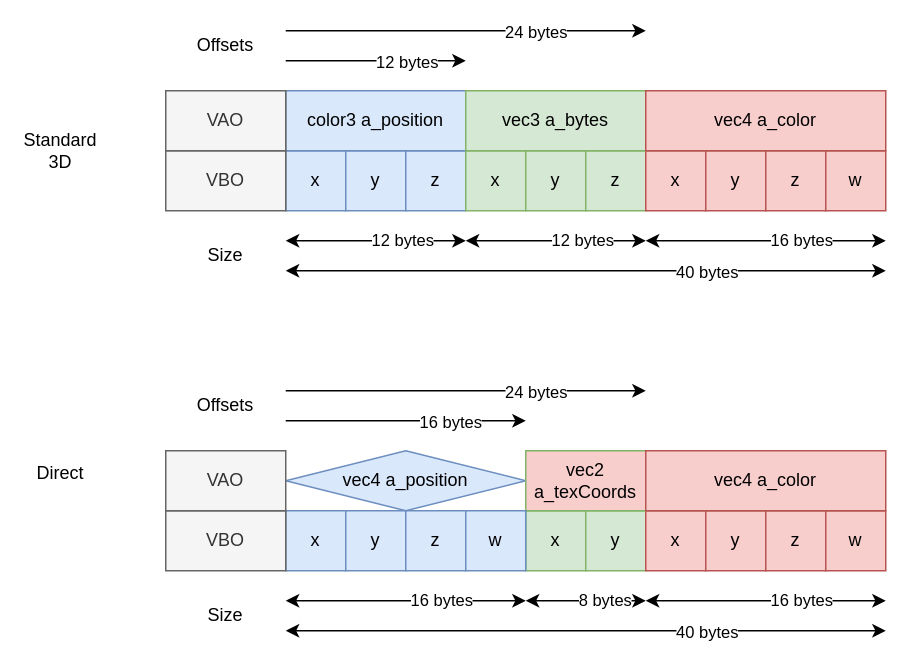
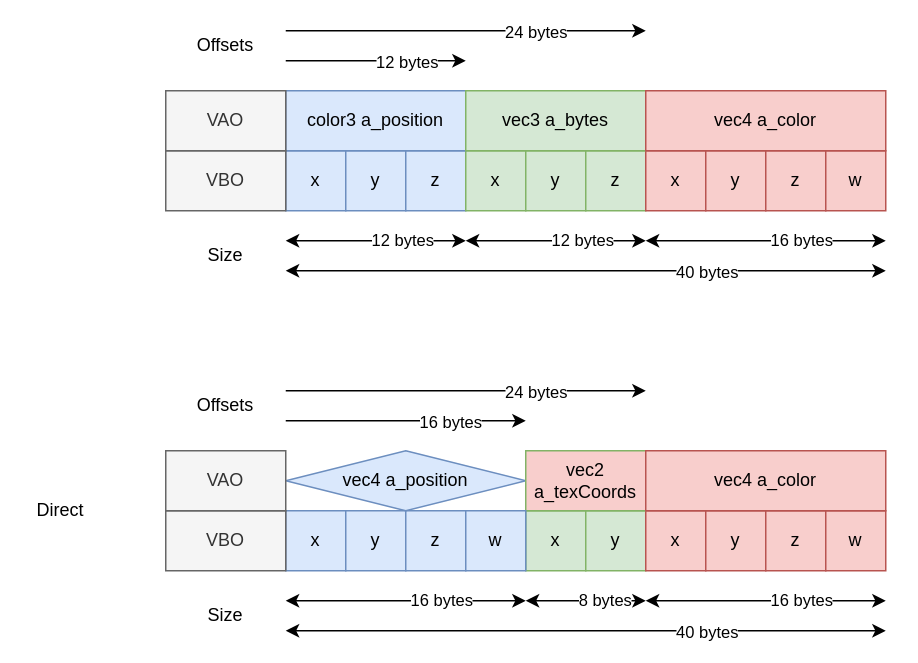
- <mxCell id="31" value="Standard 3D" style="text;html=1;strokeColor=none;fillColor=none;align=center;verticalAlign=middle;whiteSpace=wrap;rounded=0;" vertex="1" parent="1"><mxGeometry x="20" y="90" width="40" height="20" as="geometry" /></mxCell>
- <mxCell id="60" value="Direct" style="text;html=1;strokeColor=none;fillColor=none;align=center;verticalAlign=middle;whiteSpace=wrap;rounded=0;" vertex="1" parent="1"><mxGeometry x="20" y="305" width="40" height="20" as="geometry" /></mxCell>
+ <mxCell id="60" value="Direct" style="text;html=1;strokeColor=none;fillColor=none;align=center;verticalAlign=middle;whiteSpace=wrap;rounded=0;" vertex="1" parent="1"><mxGeometry x="20" y="330" width="40" height="20" as="geometry" /></mxCell>
